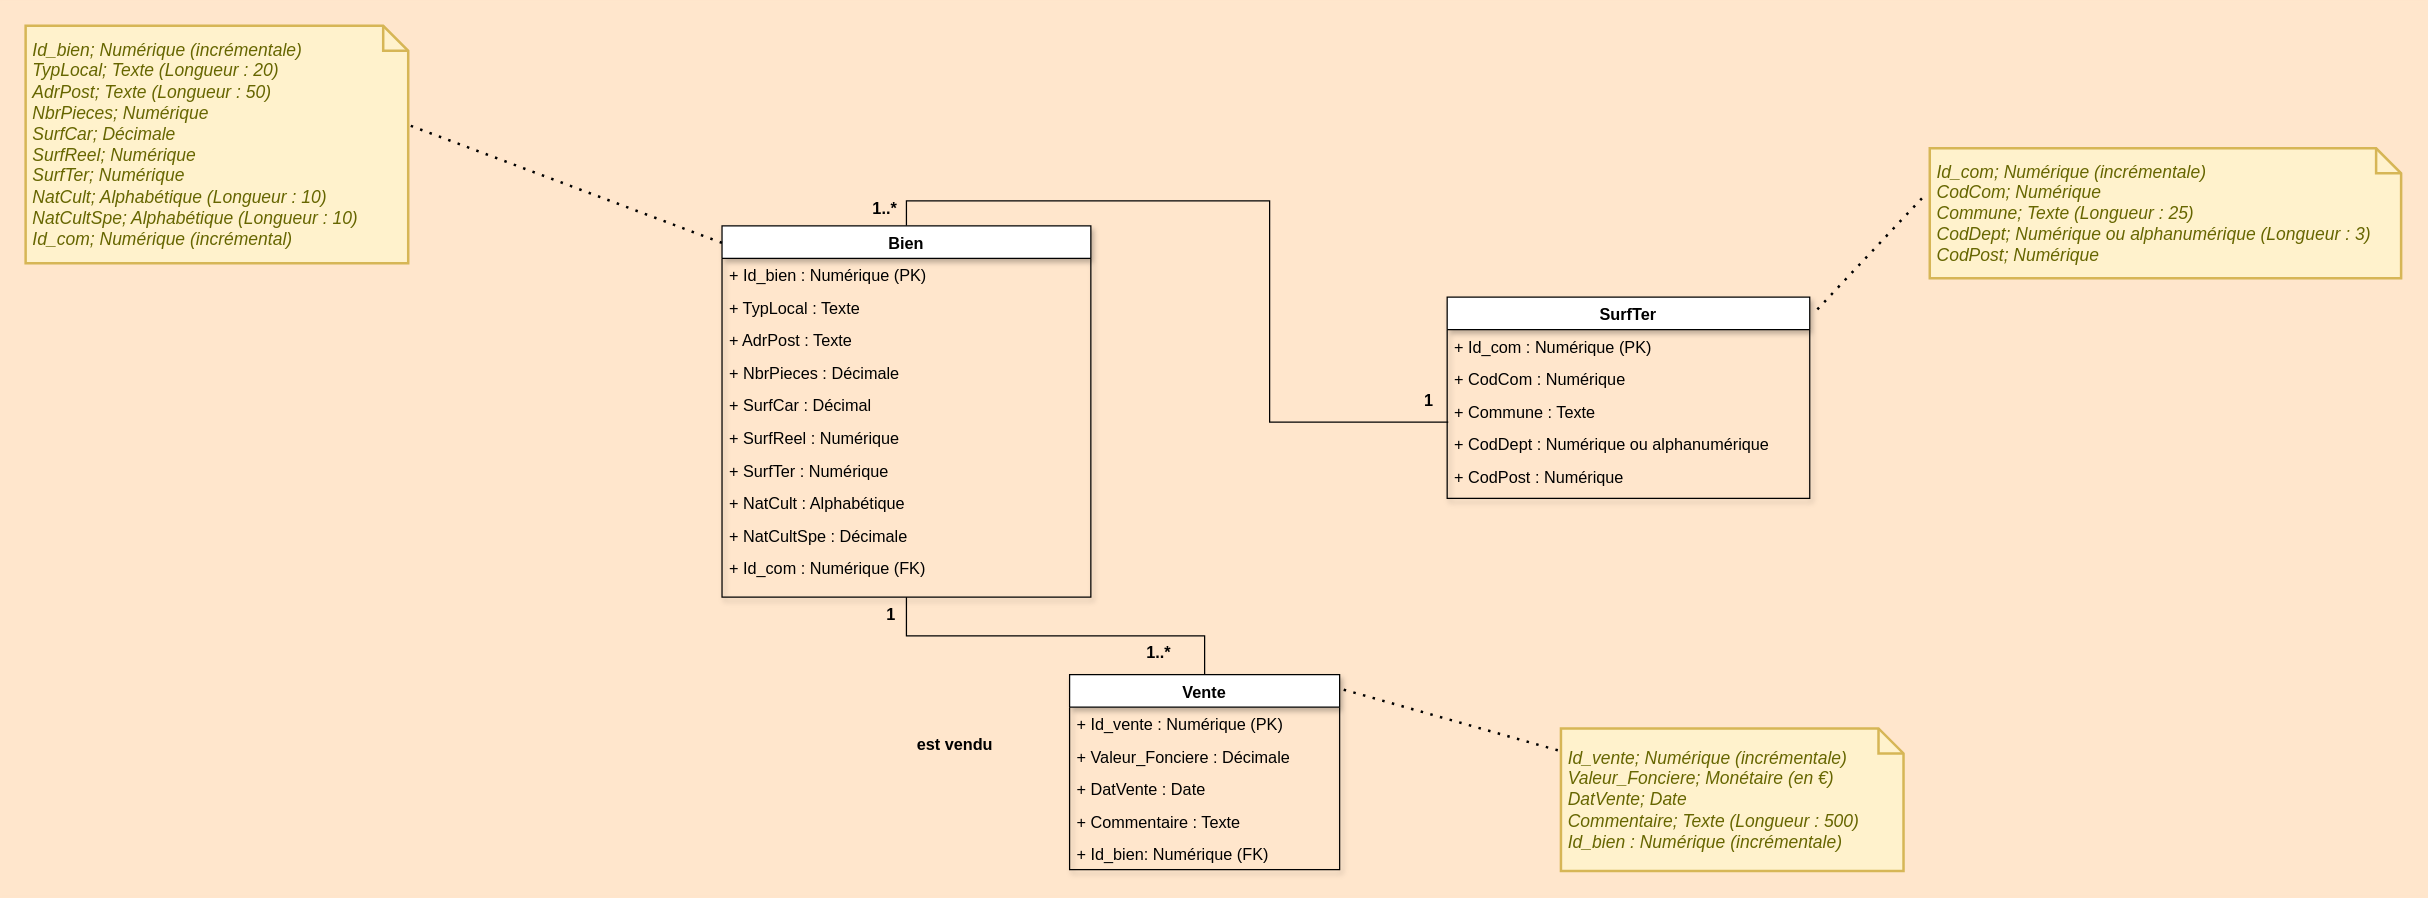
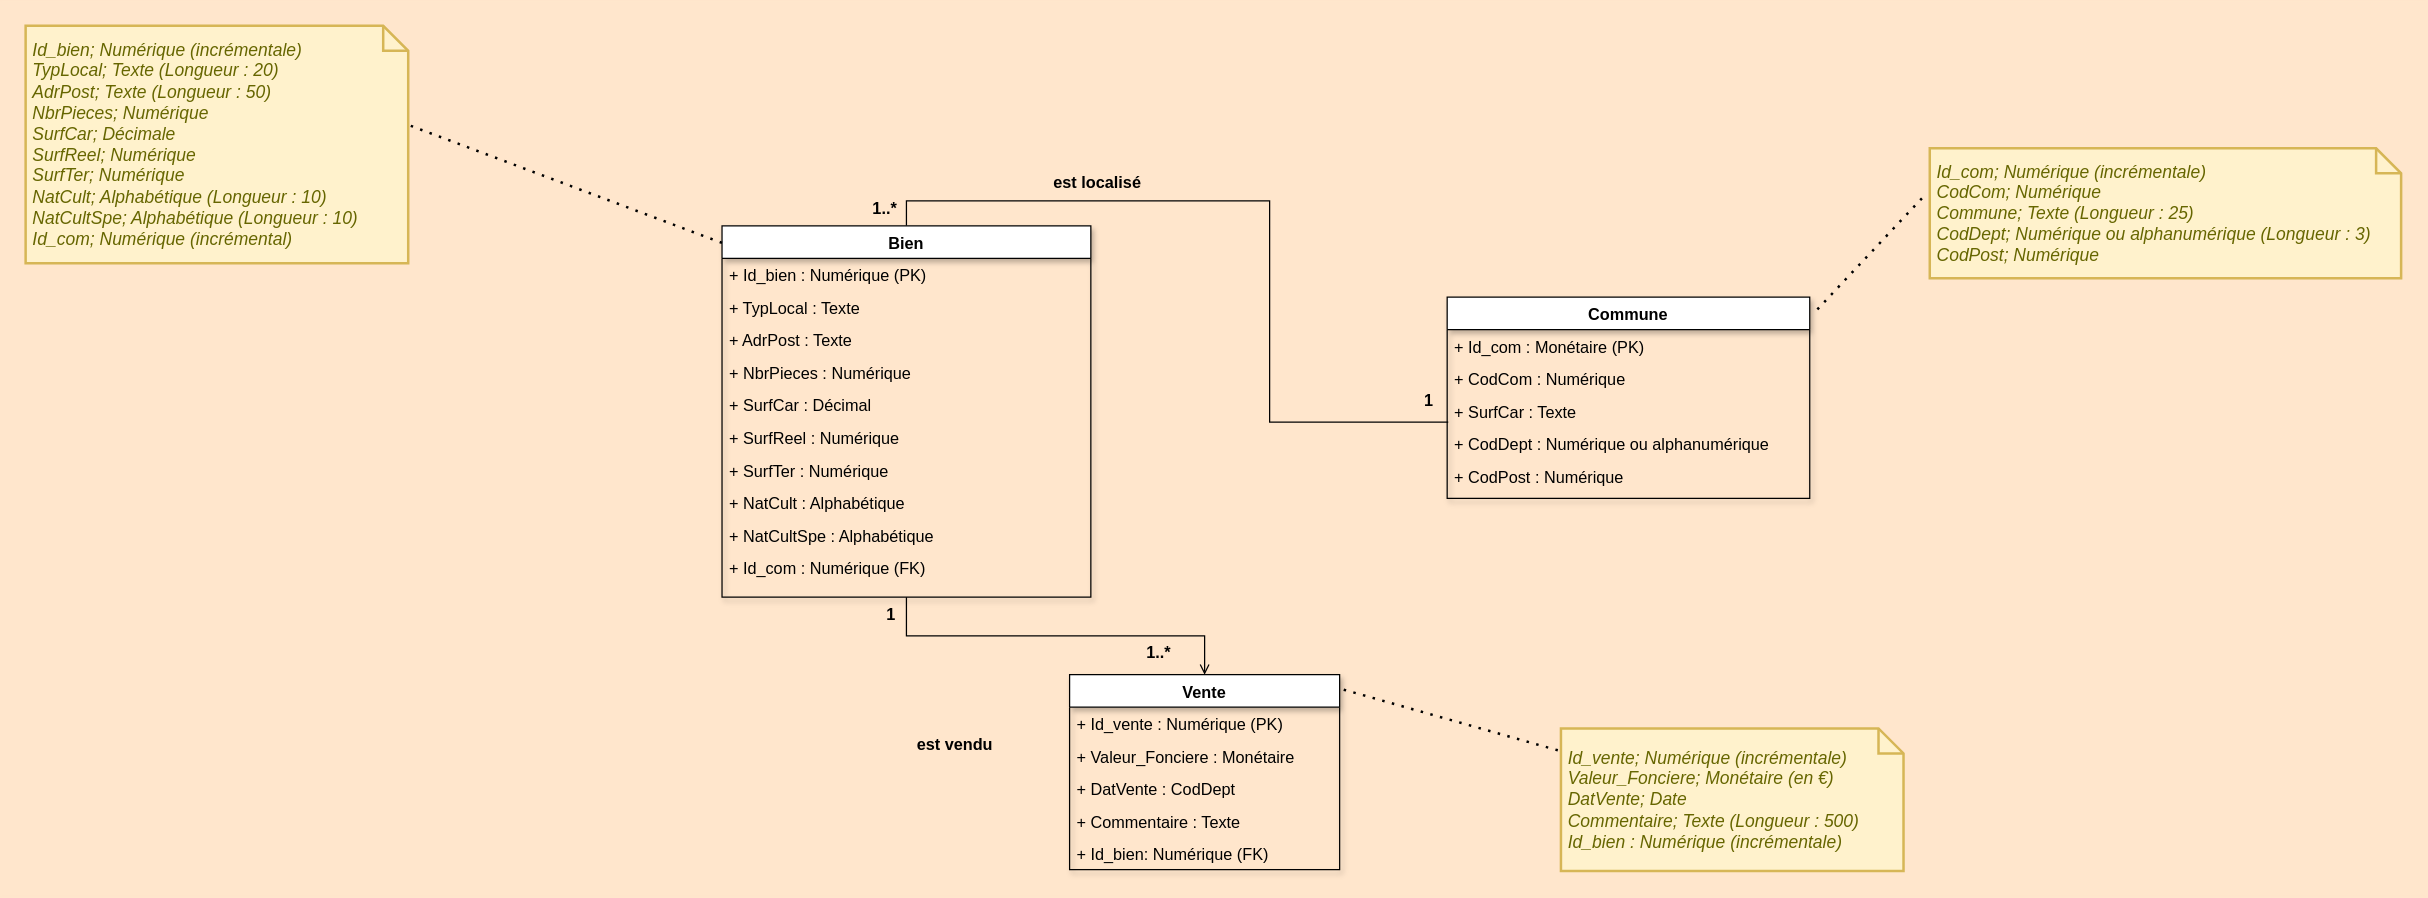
+ <mxCell id="27" value="&lt;b&gt;est localisé&lt;/b&gt;" style="text;html=1;align=center;verticalAlign=middle;resizable=0;points=[];autosize=1;strokeColor=none;fillColor=none;fontSize=13;" parent="1" vertex="1"><mxGeometry x="837" y="135" width="80" height="20" as="geometry" /></mxCell>
- <mxCell id="21" value="SurfTer" style="swimlane;fontStyle=1;align=center;verticalAlign=top;childLayout=stackLayout;horizontal=1;startSize=26;horizontalStack=0;resizeParent=1;resizeLast=0;collapsible=1;marginBottom=0;rounded=0;shadow=1;strokeWidth=1;fontSize=13;" parent="1" vertex="1"><mxGeometry x="1157" y="237" width="290" height="161" as="geometry"><mxRectangle x="550" y="140" width="160" height="26" as="alternateBounds" /></mxGeometry></mxCell>
+ <mxCell id="21" value="Commune" style="swimlane;fontStyle=1;align=center;verticalAlign=top;childLayout=stackLayout;horizontal=1;startSize=26;horizontalStack=0;resizeParent=1;resizeLast=0;collapsible=1;marginBottom=0;rounded=0;shadow=1;strokeWidth=1;fontSize=13;" parent="1" vertex="1"><mxGeometry x="1157" y="237" width="290" height="161" as="geometry"><mxRectangle x="550" y="140" width="160" height="26" as="alternateBounds" /></mxGeometry></mxCell>
- <mxCell id="22" value="+ Id_com : Numérique (PK)" style="text;align=left;verticalAlign=top;spacingLeft=4;spacingRight=4;overflow=hidden;rotatable=0;points=[[0,0.5],[1,0.5]];portConstraint=eastwest;fontSize=13;" parent="21" vertex="1"><mxGeometry y="26" width="290" height="26" as="geometry" /></mxCell>
+ <mxCell id="22" value="+ Id_com : Monétaire (PK)" style="text;align=left;verticalAlign=top;spacingLeft=4;spacingRight=4;overflow=hidden;rotatable=0;points=[[0,0.5],[1,0.5]];portConstraint=eastwest;fontSize=13;" parent="21" vertex="1"><mxGeometry y="26" width="290" height="26" as="geometry" /></mxCell>
- <mxCell id="8" value="+ NbrPieces : Décimale" style="text;align=left;verticalAlign=top;spacingLeft=4;spacingRight=4;overflow=hidden;rotatable=0;points=[[0,0.5],[1,0.5]];portConstraint=eastwest;fontSize=13;" parent="4" vertex="1"><mxGeometry y="104" width="295" height="26" as="geometry" /></mxCell>
+ <mxCell id="8" value="+ NbrPieces : Numérique" style="text;align=left;verticalAlign=top;spacingLeft=4;spacingRight=4;overflow=hidden;rotatable=0;points=[[0,0.5],[1,0.5]];portConstraint=eastwest;fontSize=13;" parent="4" vertex="1"><mxGeometry y="104" width="295" height="26" as="geometry" /></mxCell>
- <mxCell id="24" value="+ Commune : Texte" style="text;align=left;verticalAlign=top;spacingLeft=4;spacingRight=4;overflow=hidden;rotatable=0;points=[[0,0.5],[1,0.5]];portConstraint=eastwest;rounded=0;shadow=0;html=0;fontSize=13;" parent="21" vertex="1"><mxGeometry y="78" width="290" height="26" as="geometry" /></mxCell>
+ <mxCell id="24" value="+ SurfCar : Texte" style="text;align=left;verticalAlign=top;spacingLeft=4;spacingRight=4;overflow=hidden;rotatable=0;points=[[0,0.5],[1,0.5]];portConstraint=eastwest;rounded=0;shadow=0;html=0;fontSize=13;" parent="21" vertex="1"><mxGeometry y="78" width="290" height="26" as="geometry" /></mxCell>
- <mxCell id="13" value="+ NatCultSpe : Décimale" style="text;align=left;verticalAlign=top;spacingLeft=4;spacingRight=4;overflow=hidden;rotatable=0;points=[[0,0.5],[1,0.5]];portConstraint=eastwest;fontSize=13;" parent="4" vertex="1"><mxGeometry y="234" width="295" height="26" as="geometry" /></mxCell>
+ <mxCell id="13" value="+ NatCultSpe : Alphabétique" style="text;align=left;verticalAlign=top;spacingLeft=4;spacingRight=4;overflow=hidden;rotatable=0;points=[[0,0.5],[1,0.5]];portConstraint=eastwest;fontSize=13;" parent="4" vertex="1"><mxGeometry y="234" width="295" height="26" as="geometry" /></mxCell>
- <mxCell id="3" style="edgeStyle=orthogonalEdgeStyle;rounded=0;orthogonalLoop=1;jettySize=auto;html=1;exitX=0.5;exitY=1;exitDx=0;exitDy=0;fontSize=13;endArrow=none;endFill=0;" parent="1" source="4" target="15" edge="1"><mxGeometry relative="1" as="geometry" /></mxCell>
+ <mxCell id="3" style="edgeStyle=orthogonalEdgeStyle;rounded=0;orthogonalLoop=1;jettySize=auto;html=1;exitX=0.5;exitY=1;exitDx=0;exitDy=0;fontSize=13;endArrow=open;endFill=0;" parent="1" source="4" target="15" edge="1"><mxGeometry relative="1" as="geometry" /></mxCell>
- <mxCell id="17" value="+ Valeur_Fonciere : Décimale" style="text;align=left;verticalAlign=top;spacingLeft=4;spacingRight=4;overflow=hidden;rotatable=0;points=[[0,0.5],[1,0.5]];portConstraint=eastwest;fontSize=13;" parent="15" vertex="1"><mxGeometry y="52" width="216" height="26" as="geometry" /></mxCell>
+ <mxCell id="17" value="+ Valeur_Fonciere : Monétaire" style="text;align=left;verticalAlign=top;spacingLeft=4;spacingRight=4;overflow=hidden;rotatable=0;points=[[0,0.5],[1,0.5]];portConstraint=eastwest;fontSize=13;" parent="15" vertex="1"><mxGeometry y="52" width="216" height="26" as="geometry" /></mxCell>
- <mxCell id="18" value="+ DatVente : Date" style="text;align=left;verticalAlign=top;spacingLeft=4;spacingRight=4;overflow=hidden;rotatable=0;points=[[0,0.5],[1,0.5]];portConstraint=eastwest;fontSize=13;" parent="15" vertex="1"><mxGeometry y="78" width="216" height="26" as="geometry" /></mxCell>
+ <mxCell id="18" value="+ DatVente : CodDept" style="text;align=left;verticalAlign=top;spacingLeft=4;spacingRight=4;overflow=hidden;rotatable=0;points=[[0,0.5],[1,0.5]];portConstraint=eastwest;fontSize=13;" parent="15" vertex="1"><mxGeometry y="78" width="216" height="26" as="geometry" /></mxCell>
